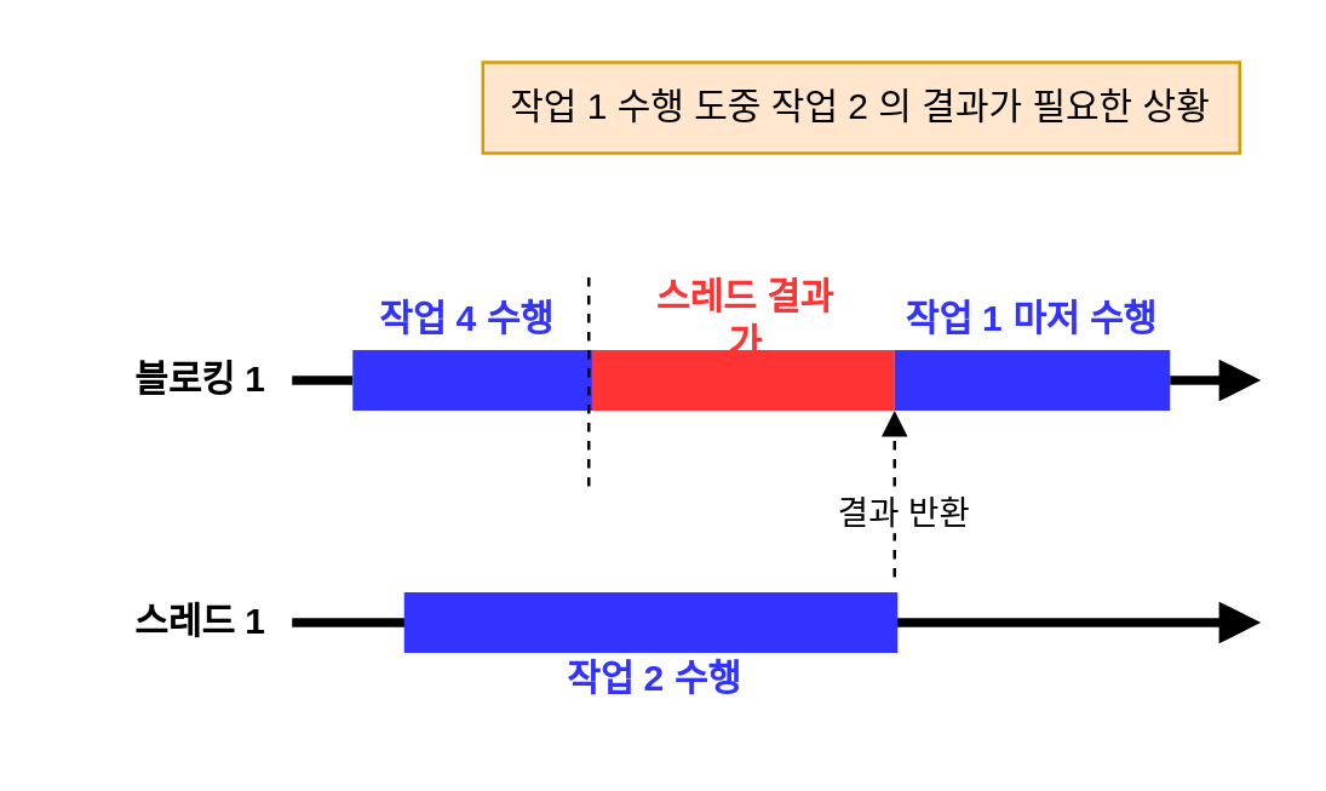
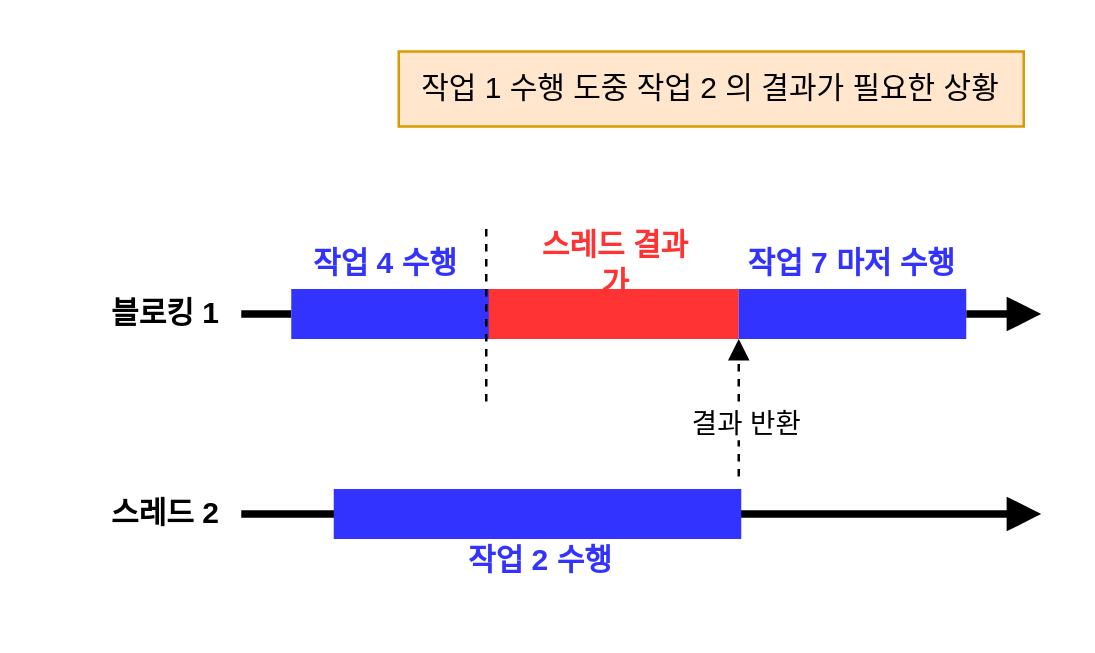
- <mxCell id="17" value="작업 1 마저 수행" style="text;html=1;align=center;verticalAlign=middle;whiteSpace=wrap;rounded=0;fontColor=#3333FF;fontStyle=1" vertex="1" parent="1"><mxGeometry x="295" y="90" width="91" height="30" as="geometry" /></mxCell>
+ <mxCell id="17" value="작업 7 마저 수행" style="text;html=1;align=center;verticalAlign=middle;whiteSpace=wrap;rounded=0;fontColor=#3333FF;fontStyle=1" vertex="1" parent="1"><mxGeometry x="295" y="90" width="91" height="30" as="geometry" /></mxCell>
- <mxCell id="11" value="스레드 1" style="text;html=1;align=center;verticalAlign=middle;whiteSpace=wrap;rounded=0;fontStyle=1;fontColor=#000000;" vertex="1" parent="1"><mxGeometry x="20.5" y="190" width="90" height="30" as="geometry" /></mxCell>
+ <mxCell id="11" value="스레드 2" style="text;html=1;align=center;verticalAlign=middle;whiteSpace=wrap;rounded=0;fontStyle=1;fontColor=#000000;" vertex="1" parent="1"><mxGeometry x="20.5" y="190" width="90" height="30" as="geometry" /></mxCell>
